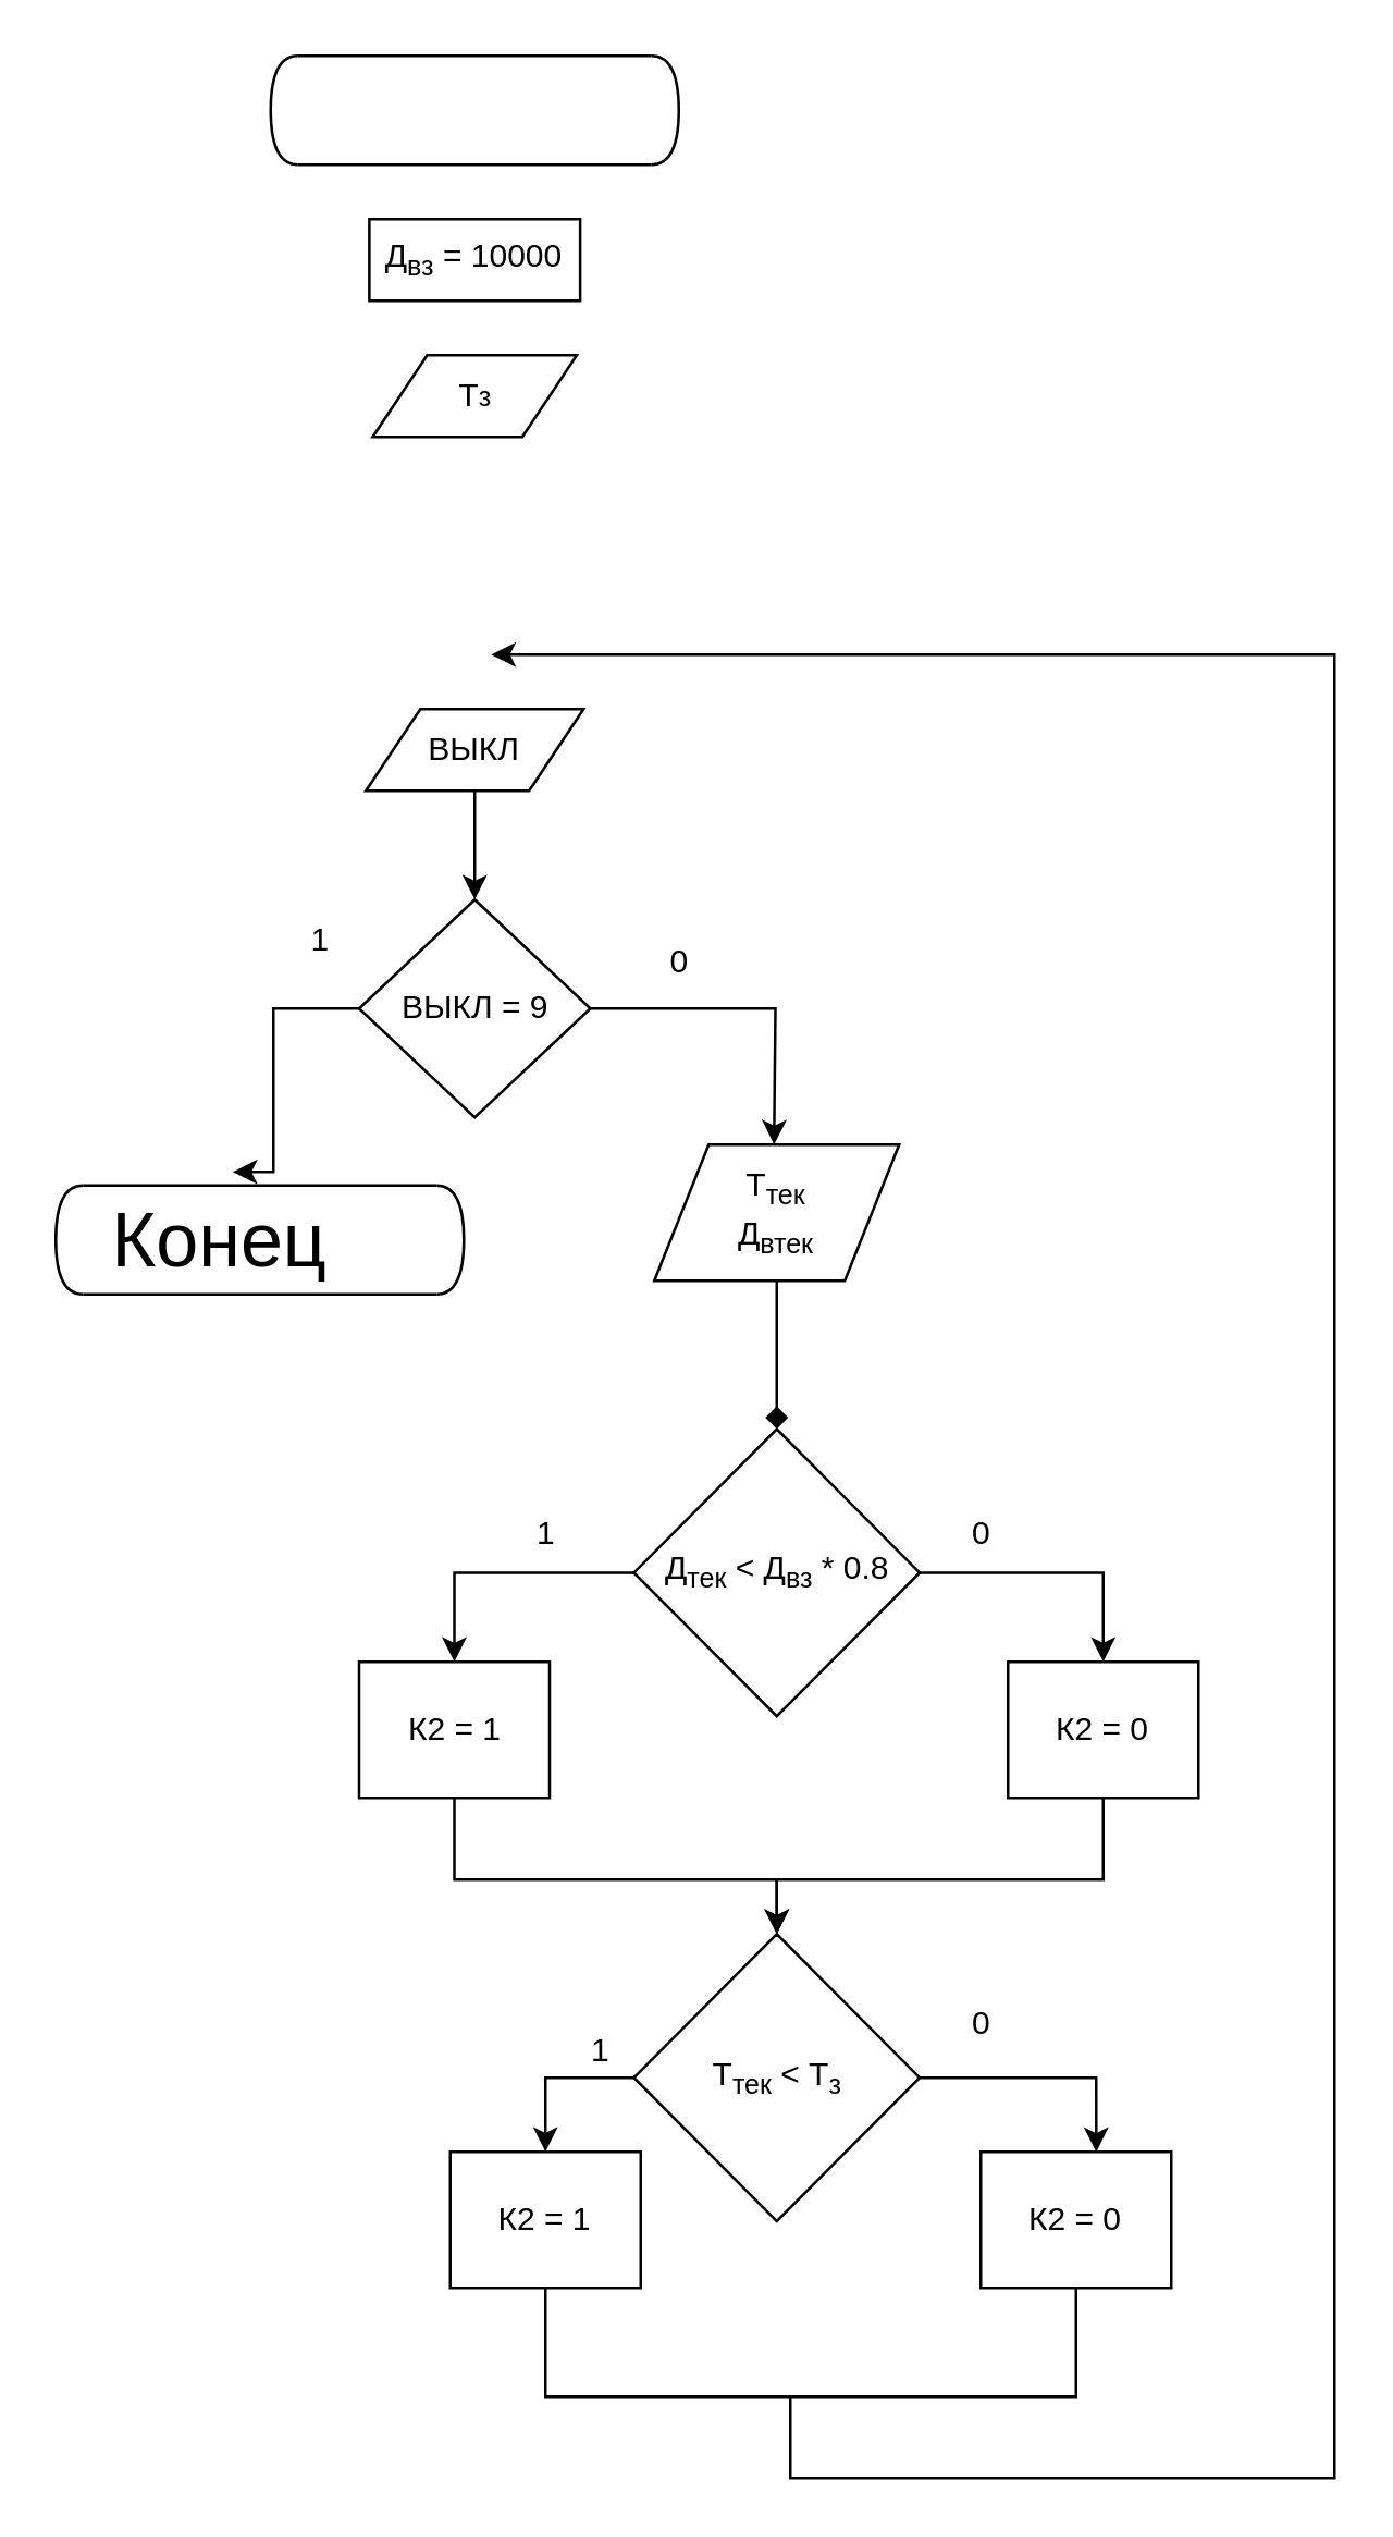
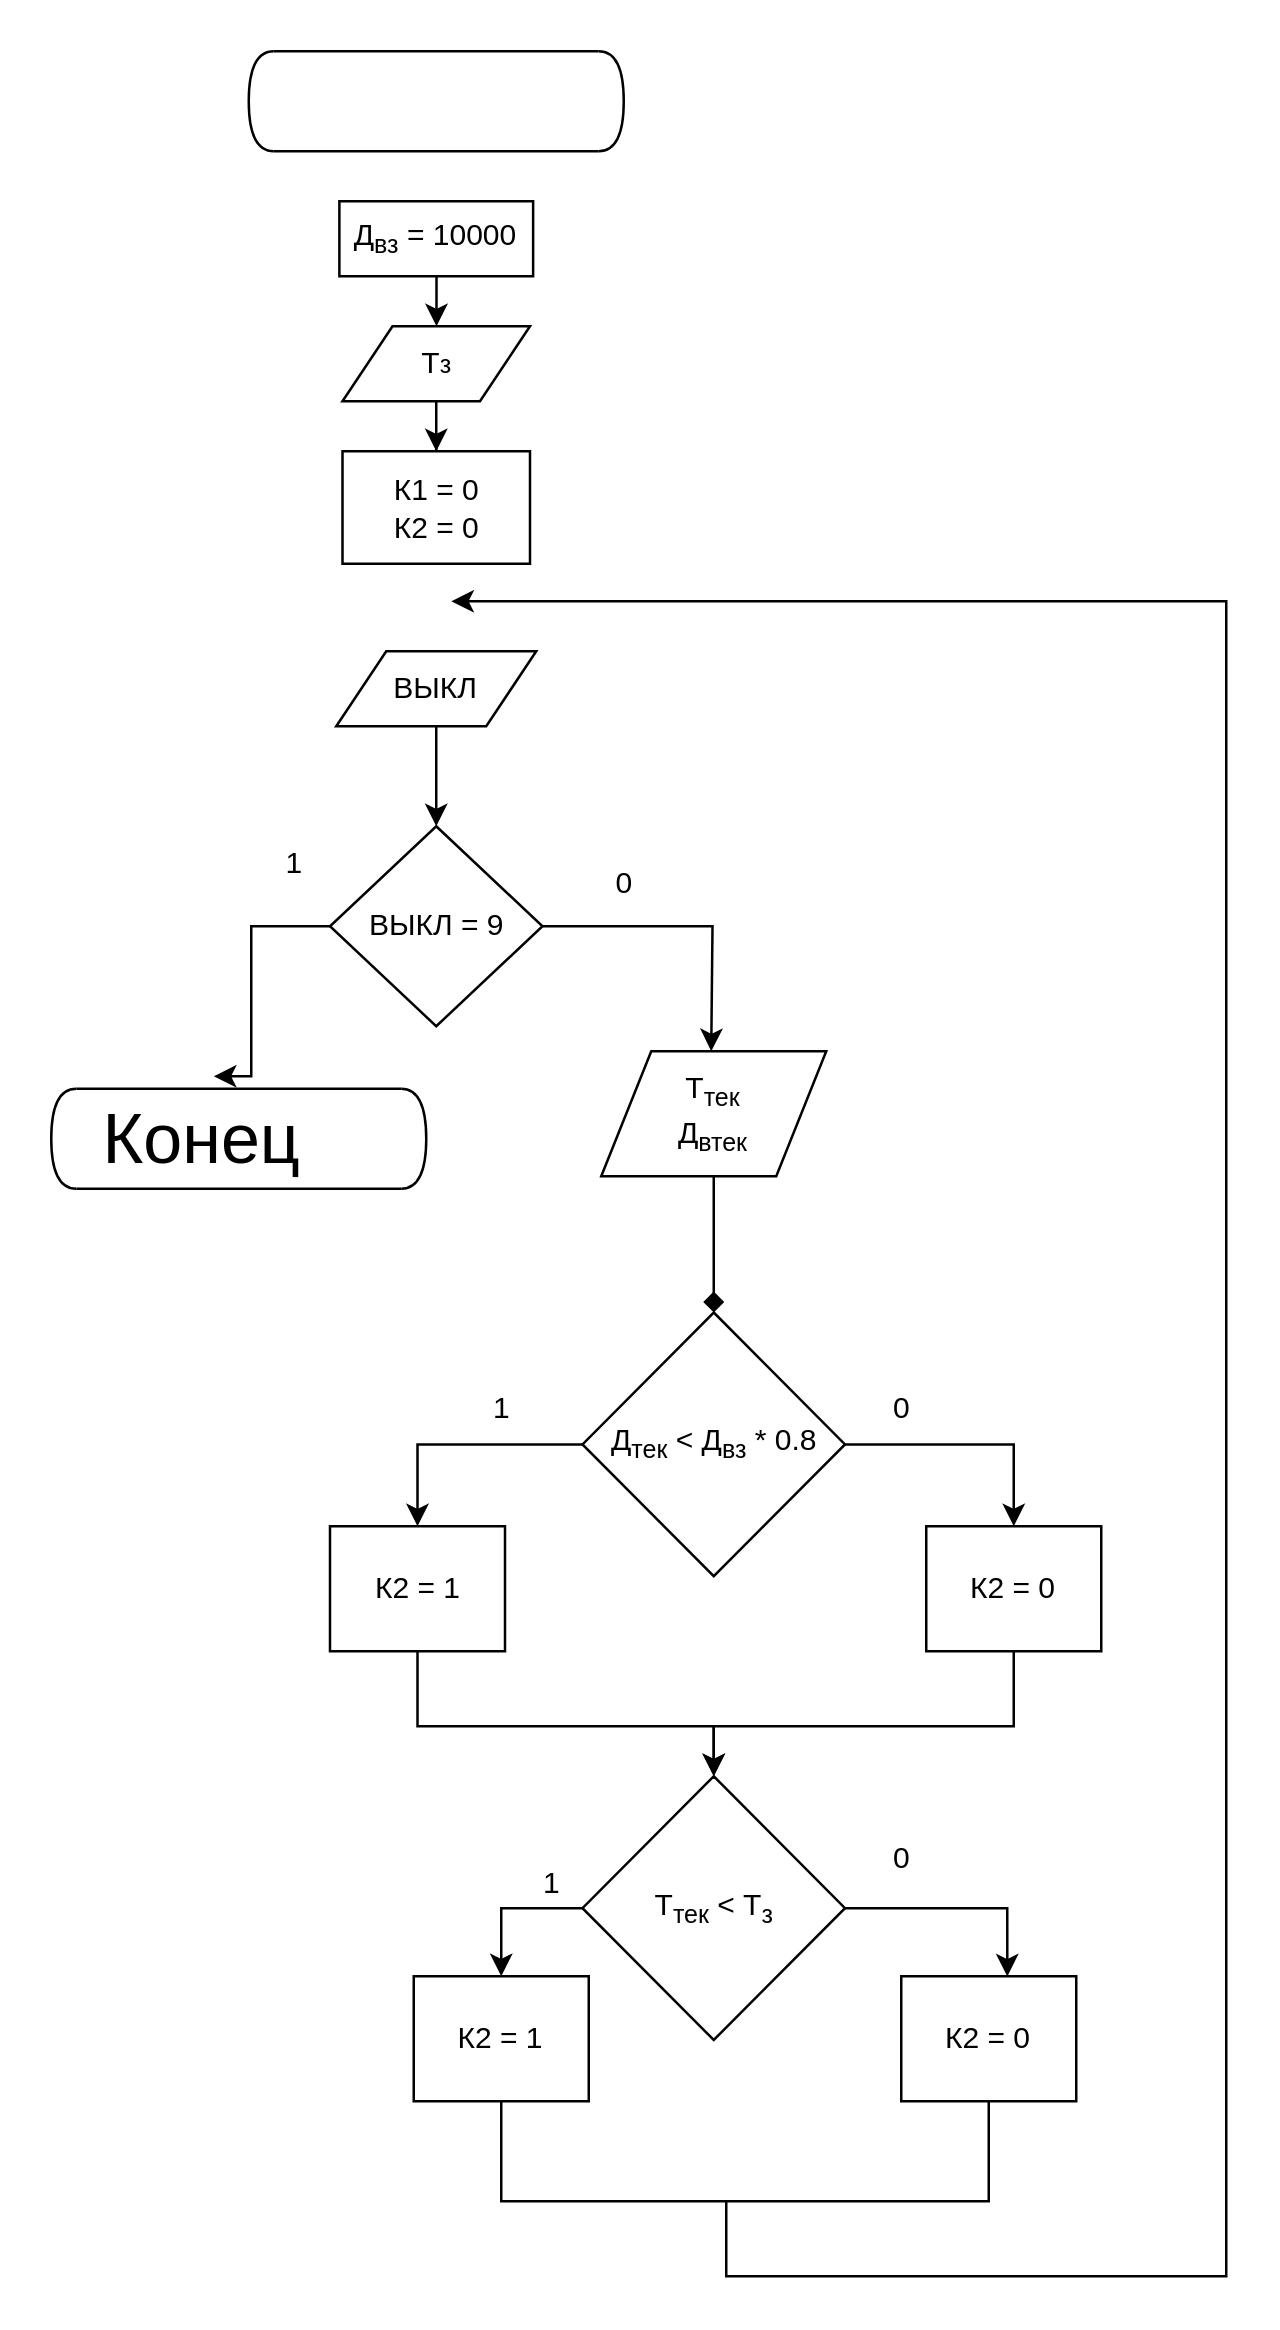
+ <mxCell id="6" value="" style="edgeStyle=orthogonalEdgeStyle;rounded=0;orthogonalLoop=1;jettySize=auto;html=1;" edge="1" parent="1" source="7" target="36"><mxGeometry relative="1" as="geometry" /></mxCell>
+ <mxCell id="35" value="" style="edgeStyle=orthogonalEdgeStyle;rounded=0;orthogonalLoop=1;jettySize=auto;html=1;" edge="1" parent="1" source="36" target="19"><mxGeometry relative="1" as="geometry" /></mxCell>
+ <mxCell id="19" value="&lt;div&gt;К1 = 0&lt;/div&gt;&lt;div&gt;К2 = 0&lt;/div&gt;" style="rounded=0;whiteSpace=wrap;html=1;" parent="1" vertex="1"><mxGeometry x="136.5" y="180" width="75" height="45" as="geometry" /></mxCell>
